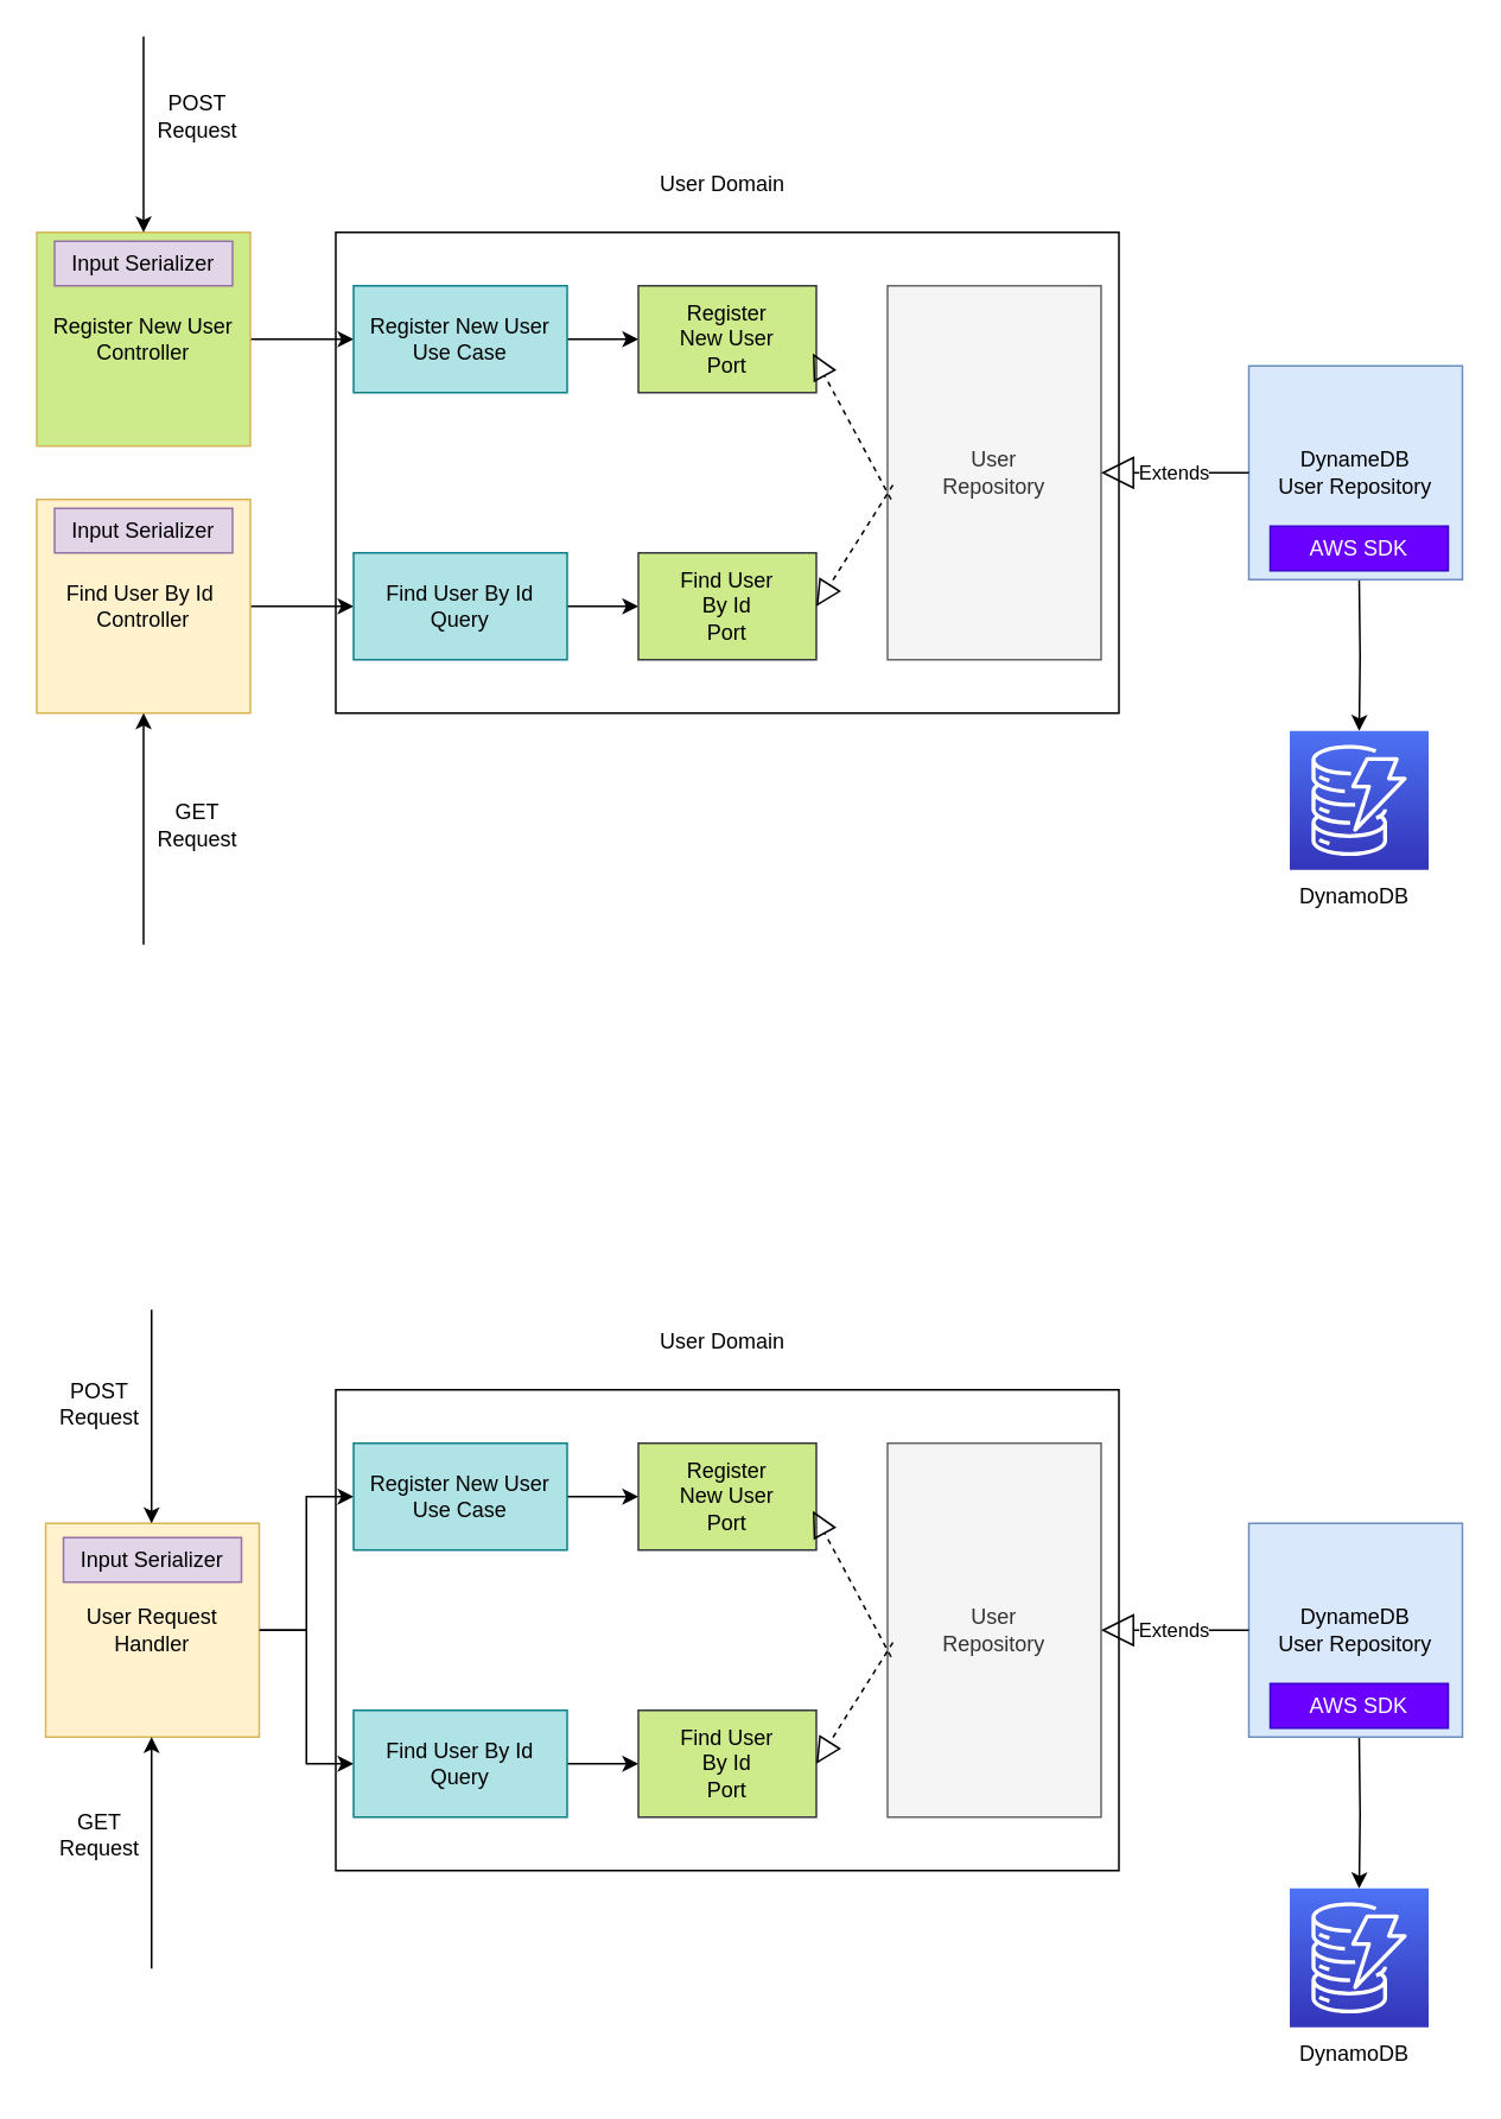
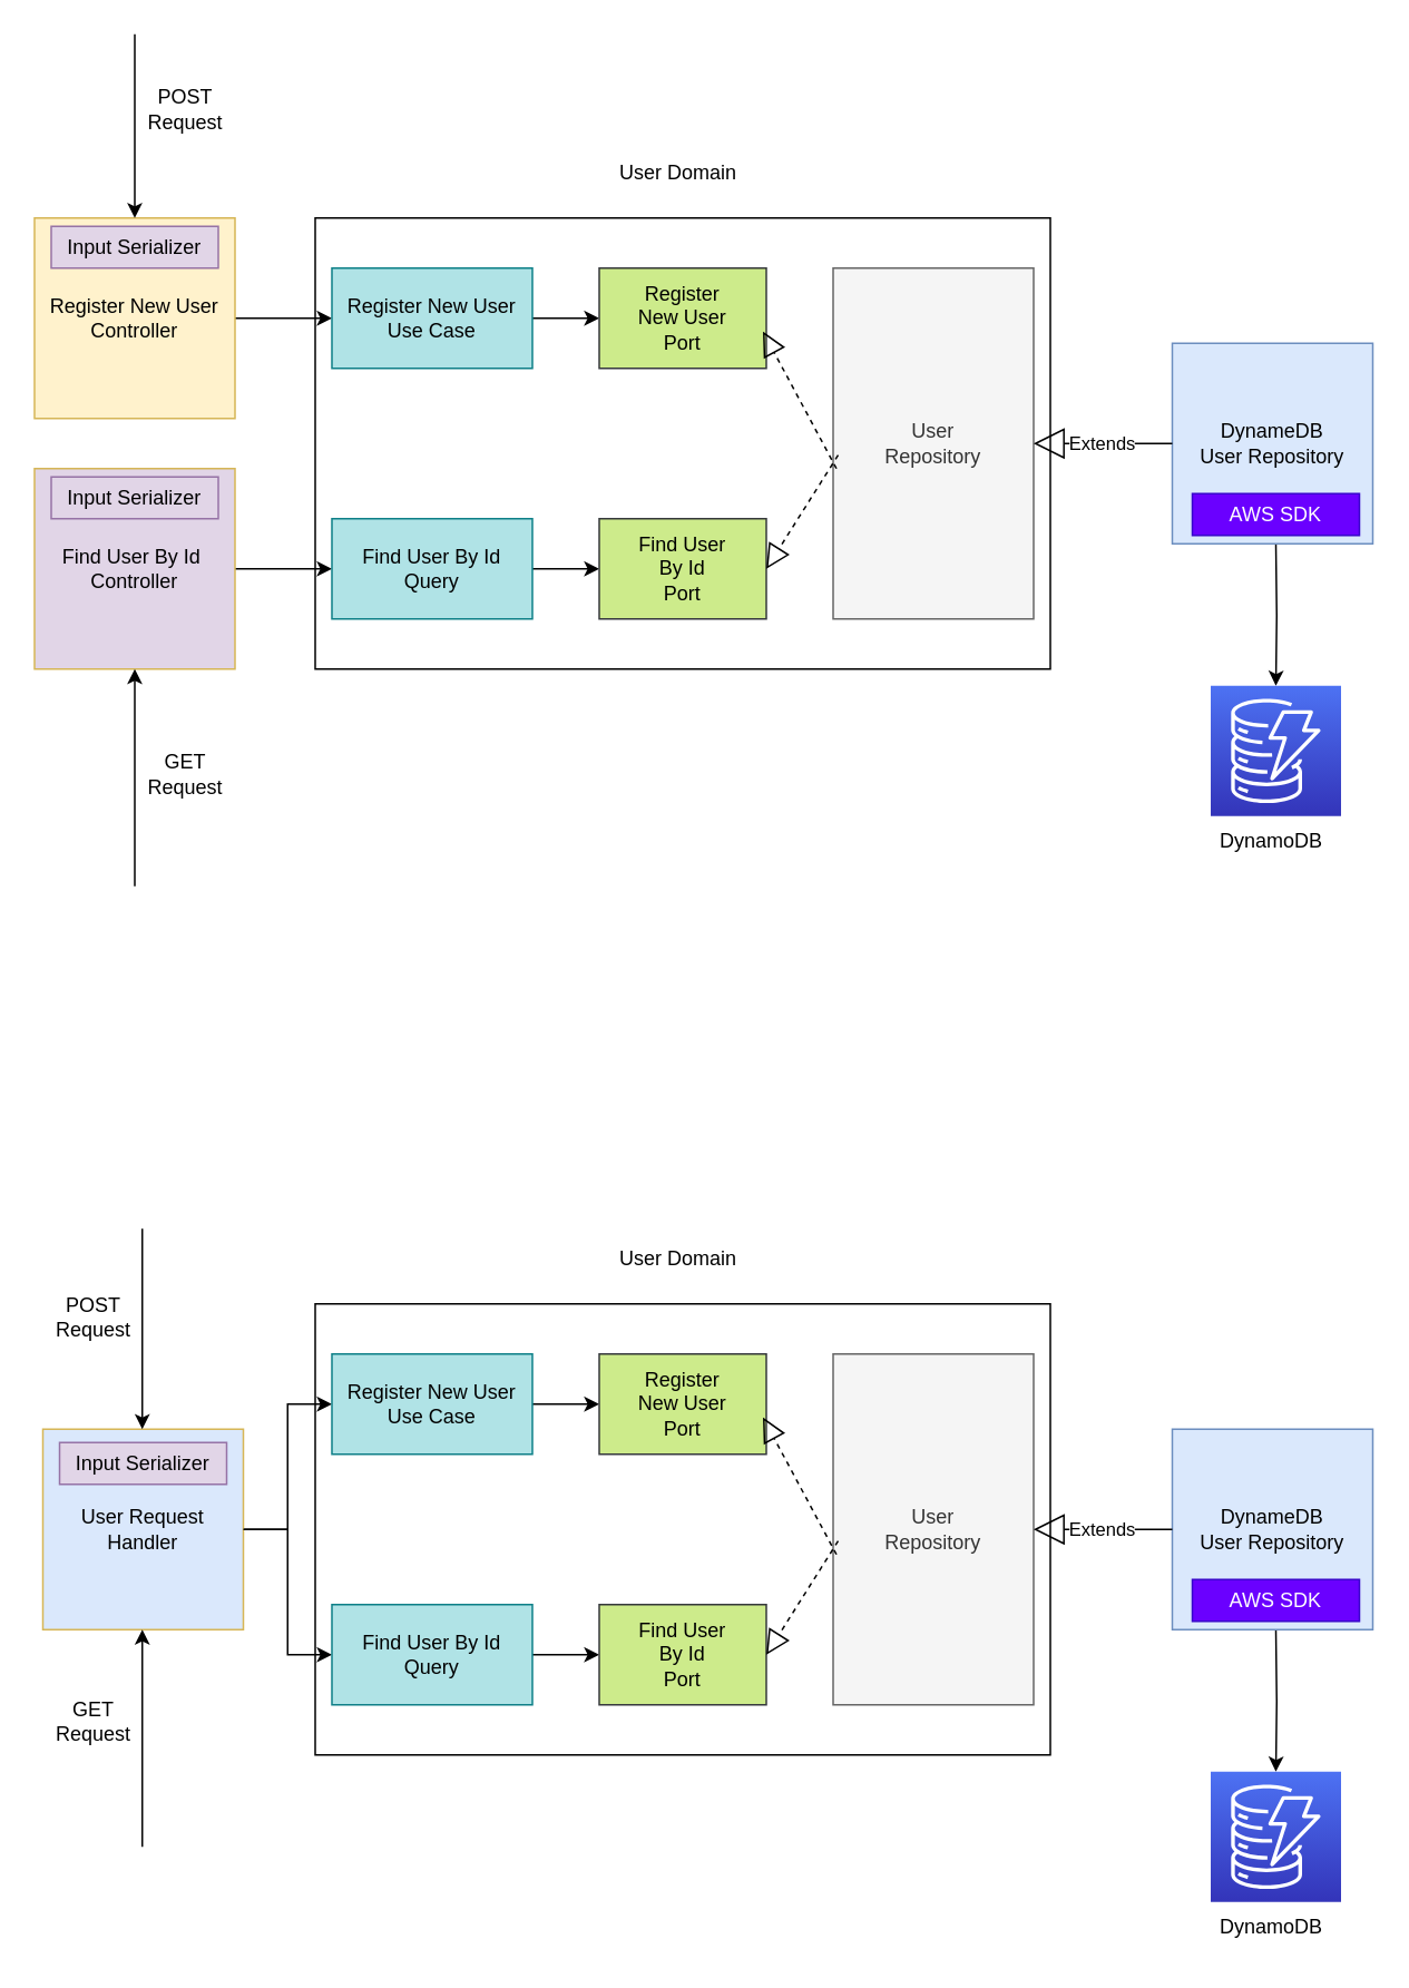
- <mxCell id="4" value="Register New User Controller" style="rounded=0;whiteSpace=wrap;html=1;fillColor=#cdeb8b;strokeColor=#d6b656;" vertex="1" parent="1"><mxGeometry x="20" y="130" width="120" height="120" as="geometry" /></mxCell>
+ <mxCell id="4" value="Register New User Controller" style="rounded=0;whiteSpace=wrap;html=1;fillColor=#fff2cc;strokeColor=#d6b656;" vertex="1" parent="1"><mxGeometry x="20" y="130" width="120" height="120" as="geometry" /></mxCell>
- <mxCell id="7" value="Find User By Id&amp;nbsp; Controller" style="rounded=0;whiteSpace=wrap;html=1;fillColor=#fff2cc;strokeColor=#d6b656;" vertex="1" parent="1"><mxGeometry x="20" y="280" width="120" height="120" as="geometry" /></mxCell>
+ <mxCell id="7" value="Find User By Id&amp;nbsp; Controller" style="rounded=0;whiteSpace=wrap;html=1;fillColor=#e1d5e7;strokeColor=#d6b656;" vertex="1" parent="1"><mxGeometry x="20" y="280" width="120" height="120" as="geometry" /></mxCell>
- <mxCell id="31" value="User Request Handler" style="rounded=0;whiteSpace=wrap;html=1;fillColor=#fff2cc;strokeColor=#d6b656;" vertex="1" parent="1"><mxGeometry x="25" y="855" width="120" height="120" as="geometry" /></mxCell>
+ <mxCell id="31" value="User Request Handler" style="rounded=0;whiteSpace=wrap;html=1;fillColor=#dae8fc;strokeColor=#d6b656;" vertex="1" parent="1"><mxGeometry x="25" y="855" width="120" height="120" as="geometry" /></mxCell>
